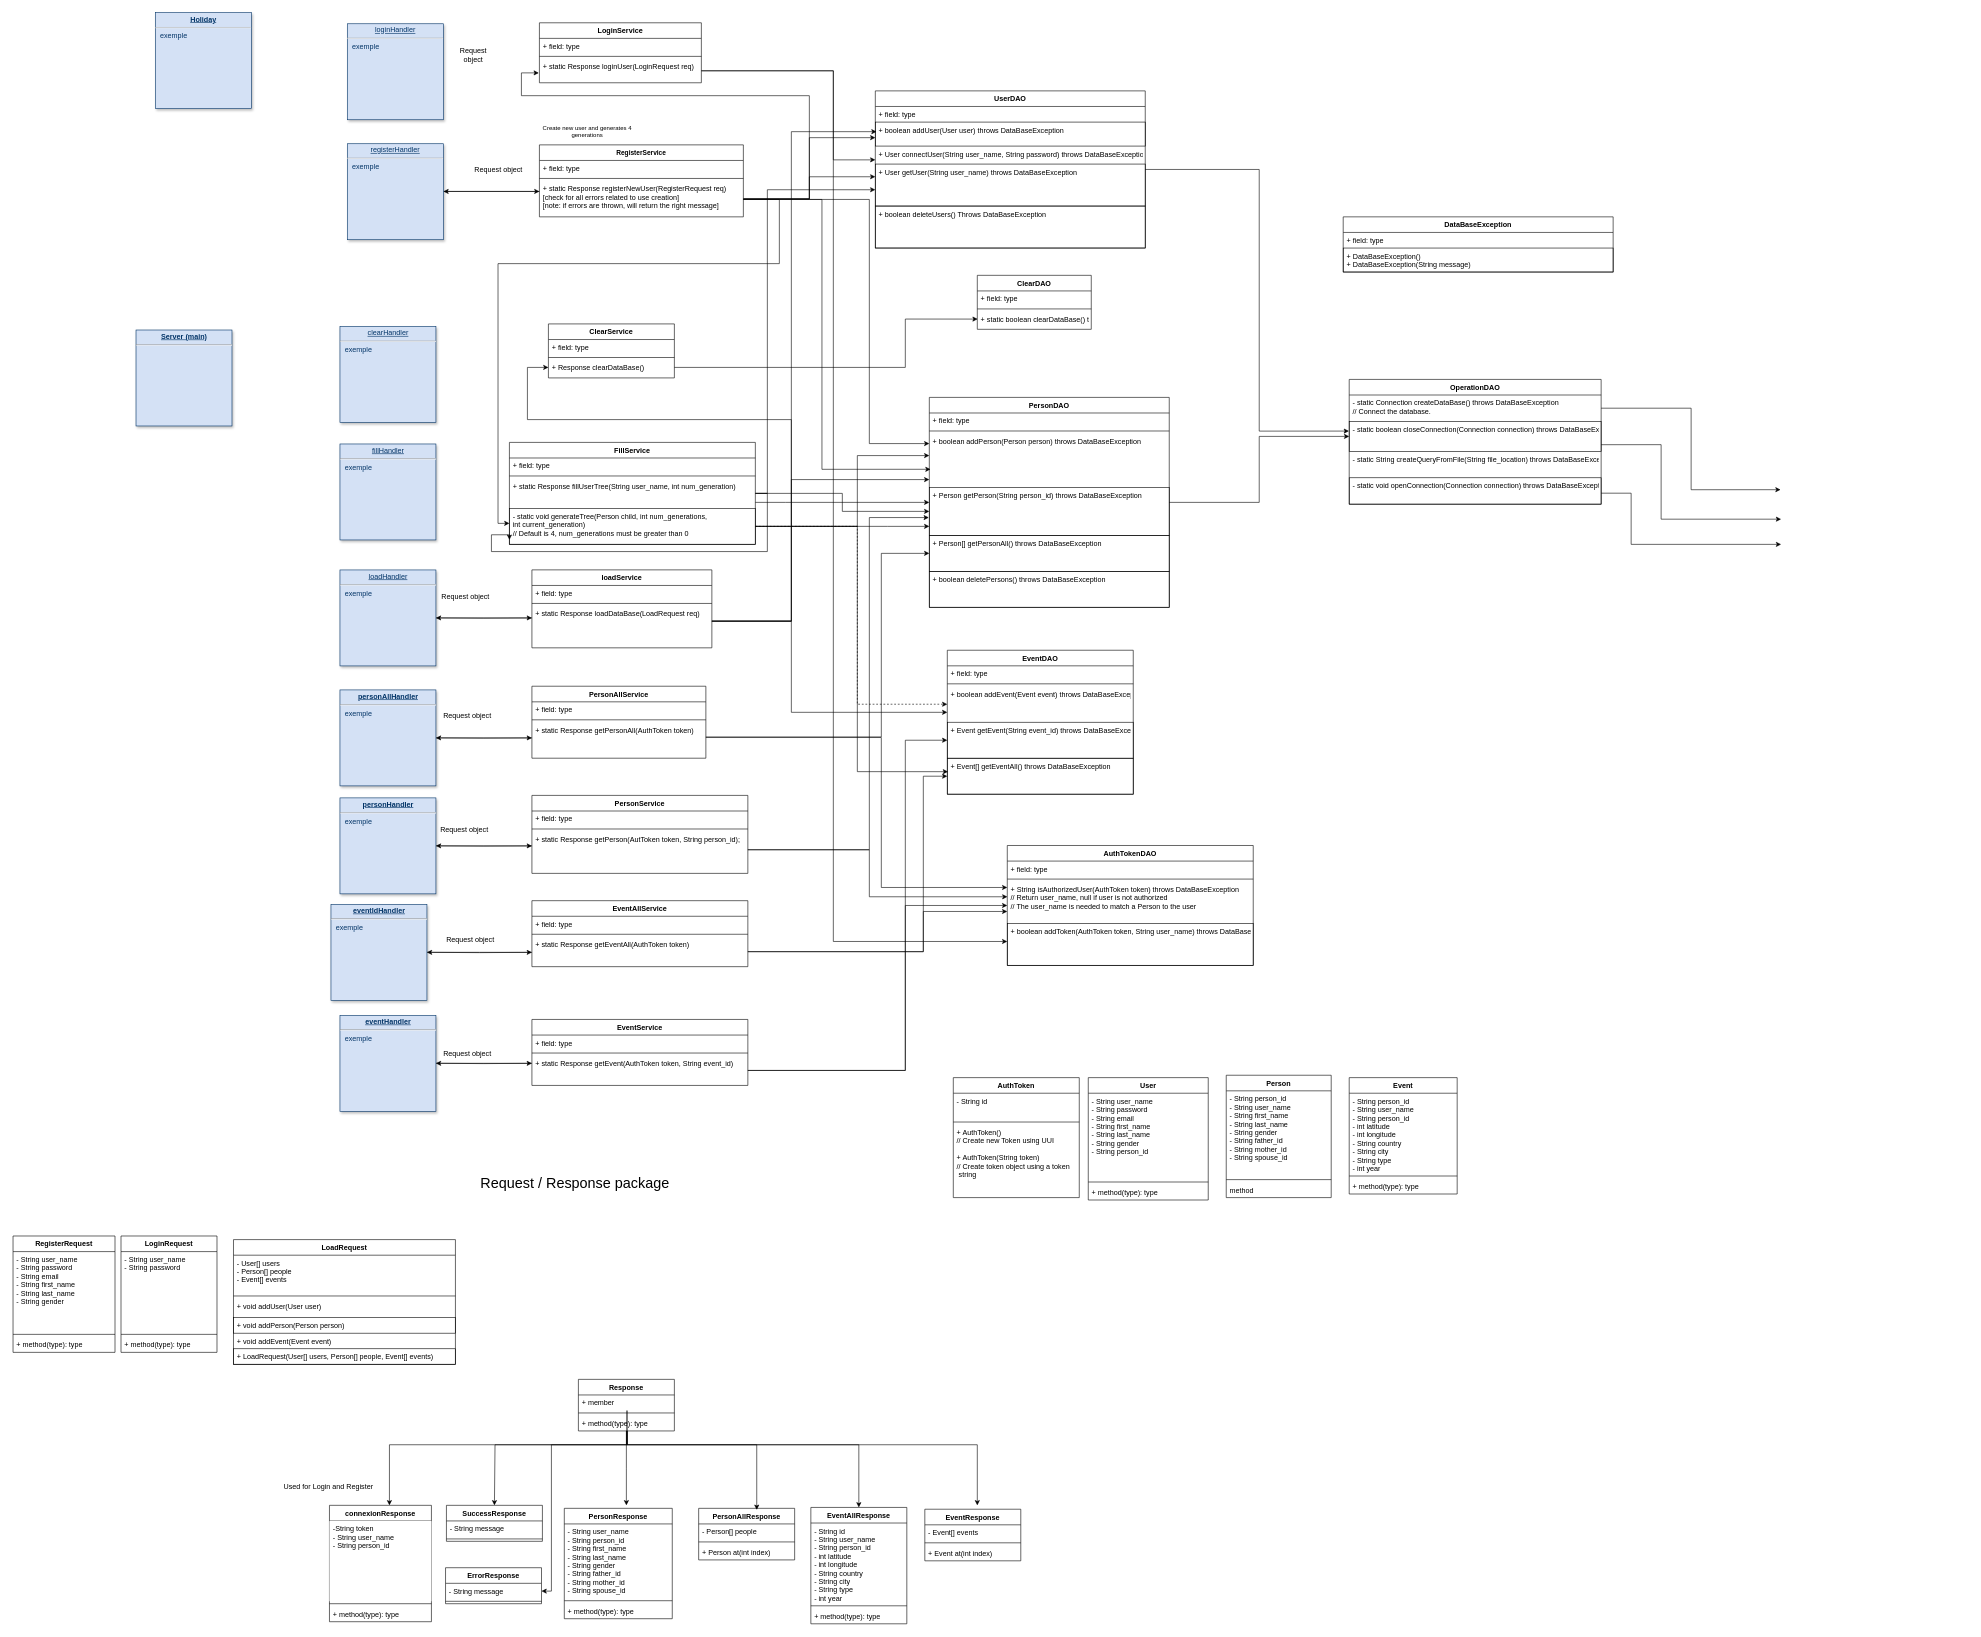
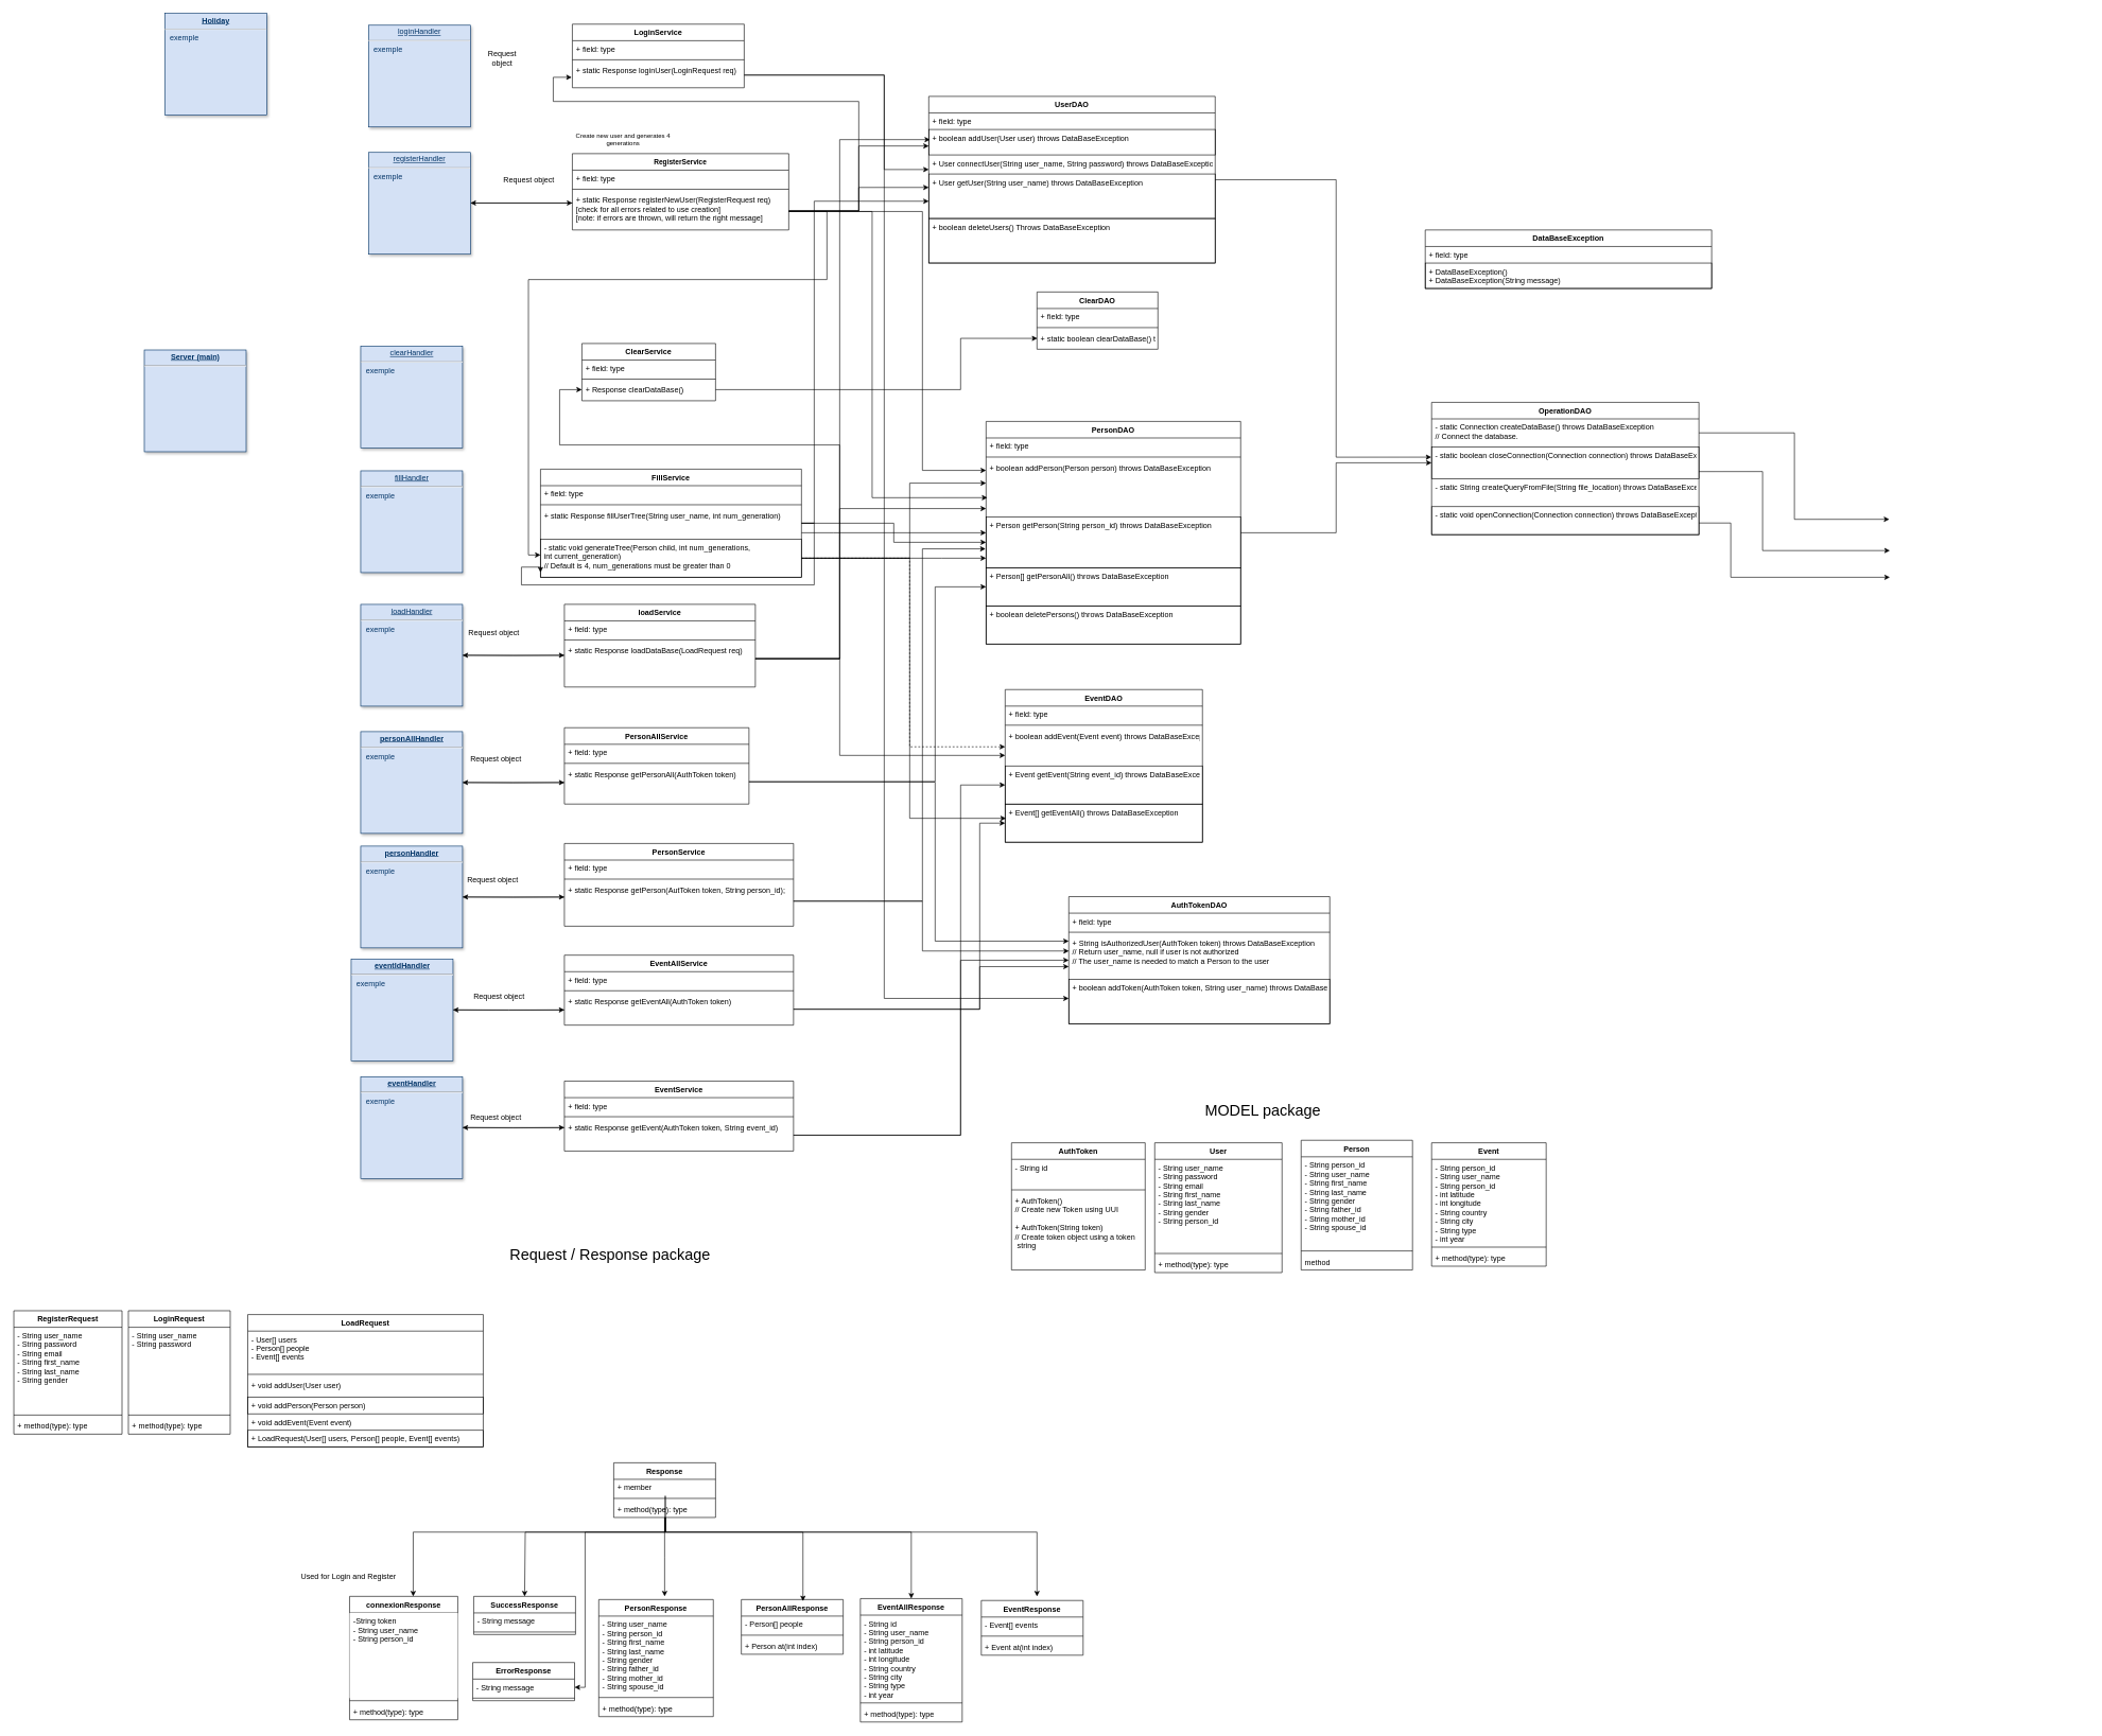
+ <mxCell id="48" value="&lt;font style=&quot;font-size: 24px&quot;&gt;MODEL package&lt;/font&gt;" style="text;html=1;strokeColor=none;fillColor=none;align=center;verticalAlign=middle;whiteSpace=wrap;rounded=0;" parent="1" vertex="1"><mxGeometry x="1843" y="1736" width="280" height="20" as="geometry" /></mxCell>
